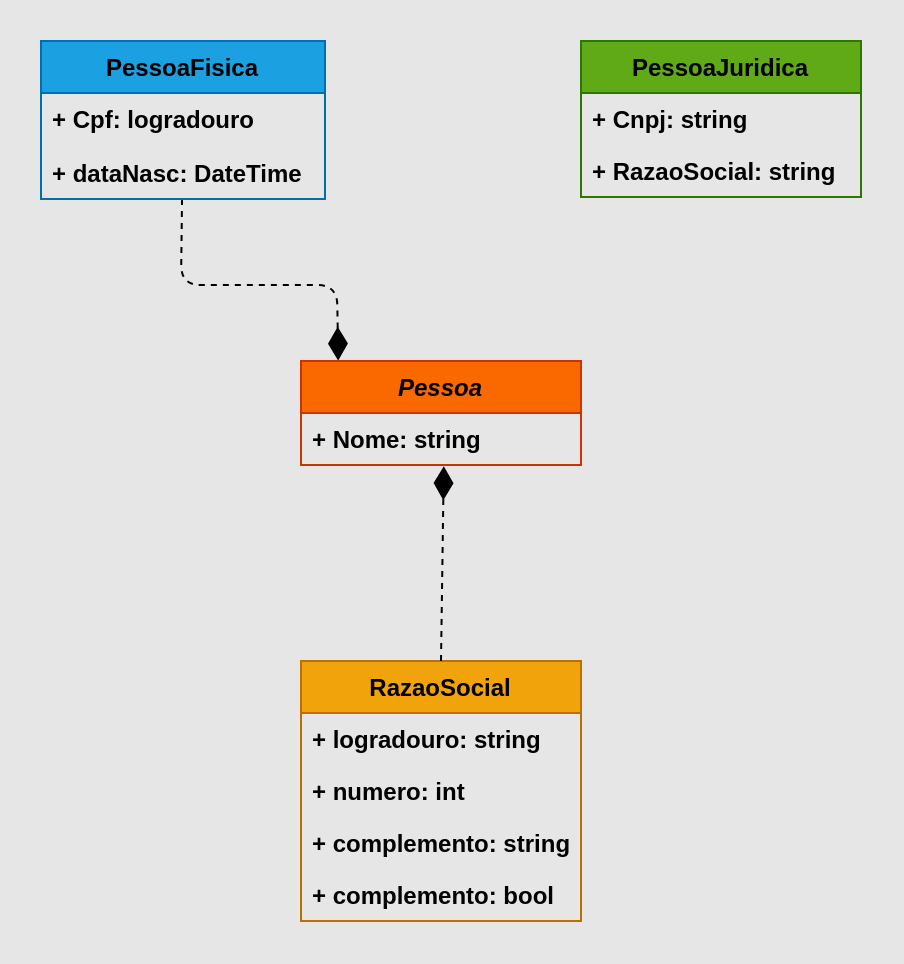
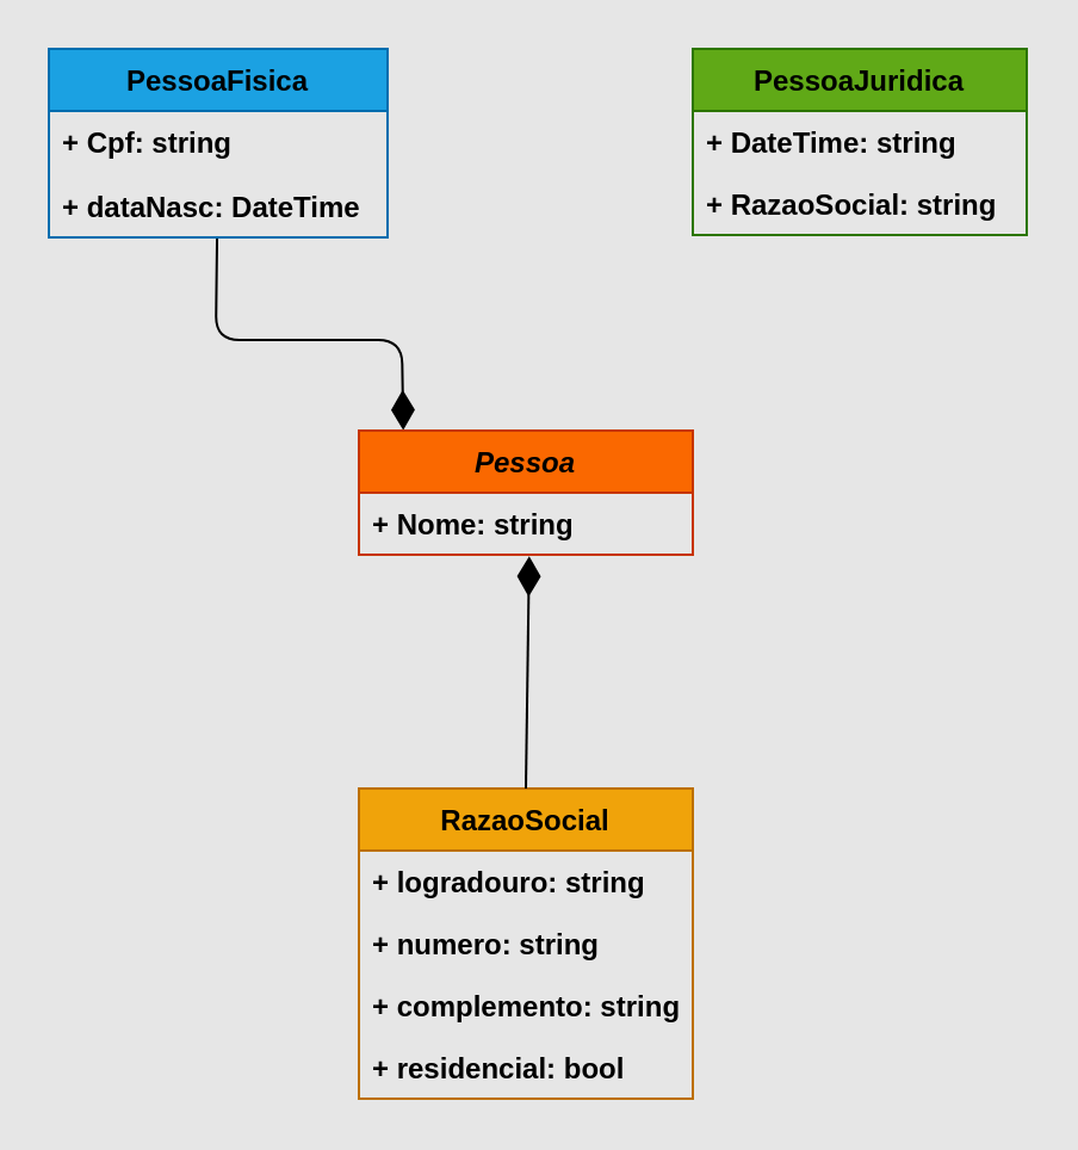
- <mxCell id="4" value="+ Cpf: logradouro" style="text;strokeColor=none;fillColor=none;align=left;verticalAlign=top;spacingLeft=4;spacingRight=4;overflow=hidden;rotatable=0;points=[[0,0.5],[1,0.5]];portConstraint=eastwest;fontColor=#000000;fontStyle=1" vertex="1" parent="3"><mxGeometry y="26" width="142" height="27" as="geometry" /></mxCell>
+ <mxCell id="4" value="+ Cpf: string" style="text;strokeColor=none;fillColor=none;align=left;verticalAlign=top;spacingLeft=4;spacingRight=4;overflow=hidden;rotatable=0;points=[[0,0.5],[1,0.5]];portConstraint=eastwest;fontColor=#000000;fontStyle=1" vertex="1" parent="3"><mxGeometry y="26" width="142" height="27" as="geometry" /></mxCell>
- <mxCell id="7" value="+ Cnpj: string" style="text;strokeColor=none;fillColor=none;align=left;verticalAlign=top;spacingLeft=4;spacingRight=4;overflow=hidden;rotatable=0;points=[[0,0.5],[1,0.5]];portConstraint=eastwest;fontColor=#000000;fontStyle=1" vertex="1" parent="6"><mxGeometry y="26" width="140" height="26" as="geometry" /></mxCell>
+ <mxCell id="7" value="+ DateTime: string" style="text;strokeColor=none;fillColor=none;align=left;verticalAlign=top;spacingLeft=4;spacingRight=4;overflow=hidden;rotatable=0;points=[[0,0.5],[1,0.5]];portConstraint=eastwest;fontColor=#000000;fontStyle=1" vertex="1" parent="6"><mxGeometry y="26" width="140" height="26" as="geometry" /></mxCell>
- <mxCell id="2" style="edgeStyle=none;html=1;entryX=0.133;entryY=-0.004;entryDx=0;entryDy=0;entryPerimeter=0;fontColor=#000000;labelBackgroundColor=#000000;strokeColor=#000000;endArrow=diamondThin;endFill=1;endSize=14;dashed=1;" edge="1" parent="1" source="3" target="9"><mxGeometry relative="1" as="geometry"><Array as="points"><mxPoint x="90" y="142" /><mxPoint x="168" y="142" /></Array></mxGeometry></mxCell>
+ <mxCell id="2" style="edgeStyle=none;html=1;entryX=0.133;entryY=-0.004;entryDx=0;entryDy=0;entryPerimeter=0;fontColor=#000000;labelBackgroundColor=#000000;strokeColor=#000000;endArrow=diamondThin;endFill=1;endSize=14;" edge="1" parent="1" source="3" target="9"><mxGeometry relative="1" as="geometry"><Array as="points"><mxPoint x="90" y="142" /><mxPoint x="168" y="142" /></Array></mxGeometry></mxCell>
- <mxCell id="16" value="" style="endArrow=diamondThin;endFill=1;endSize=14;html=1;exitX=0.5;exitY=0;exitDx=0;exitDy=0;strokeColor=#000000;jumpSize=6;entryX=0.51;entryY=1.024;entryDx=0;entryDy=0;entryPerimeter=0;dashed=1;" edge="1" parent="1" source="11" target="10"><mxGeometry width="160" relative="1" as="geometry"><mxPoint x="220" y="315" as="sourcePoint" /><mxPoint x="220" y="238" as="targetPoint" /></mxGeometry></mxCell>
+ <mxCell id="16" value="" style="endArrow=diamondThin;endFill=1;endSize=14;html=1;exitX=0.5;exitY=0;exitDx=0;exitDy=0;strokeColor=#000000;jumpSize=6;entryX=0.51;entryY=1.024;entryDx=0;entryDy=0;entryPerimeter=0;" edge="1" parent="1" source="11" target="10"><mxGeometry width="160" relative="1" as="geometry"><mxPoint x="220" y="315" as="sourcePoint" /><mxPoint x="220" y="238" as="targetPoint" /></mxGeometry></mxCell>
- <mxCell id="13" value="+ numero: int" style="text;strokeColor=none;fillColor=none;align=left;verticalAlign=top;spacingLeft=4;spacingRight=4;overflow=hidden;rotatable=0;points=[[0,0.5],[1,0.5]];portConstraint=eastwest;fontColor=#000000;fontStyle=1" vertex="1" parent="11"><mxGeometry y="52" width="140" height="26" as="geometry" /></mxCell>
+ <mxCell id="13" value="+ numero: string" style="text;strokeColor=none;fillColor=none;align=left;verticalAlign=top;spacingLeft=4;spacingRight=4;overflow=hidden;rotatable=0;points=[[0,0.5],[1,0.5]];portConstraint=eastwest;fontColor=#000000;fontStyle=1" vertex="1" parent="11"><mxGeometry y="52" width="140" height="26" as="geometry" /></mxCell>
- <mxCell id="15" value="+ complemento: bool" style="text;strokeColor=none;fillColor=none;align=left;verticalAlign=top;spacingLeft=4;spacingRight=4;overflow=hidden;rotatable=0;points=[[0,0.5],[1,0.5]];portConstraint=eastwest;fontColor=#000000;fontStyle=1" vertex="1" parent="11"><mxGeometry y="104" width="140" height="26" as="geometry" /></mxCell>
+ <mxCell id="15" value="+ residencial: bool" style="text;strokeColor=none;fillColor=none;align=left;verticalAlign=top;spacingLeft=4;spacingRight=4;overflow=hidden;rotatable=0;points=[[0,0.5],[1,0.5]];portConstraint=eastwest;fontColor=#000000;fontStyle=1" vertex="1" parent="11"><mxGeometry y="104" width="140" height="26" as="geometry" /></mxCell>
